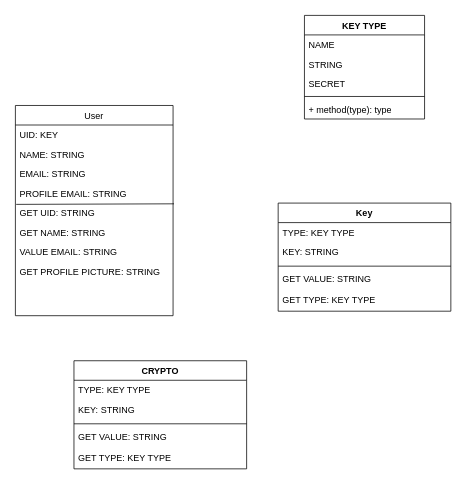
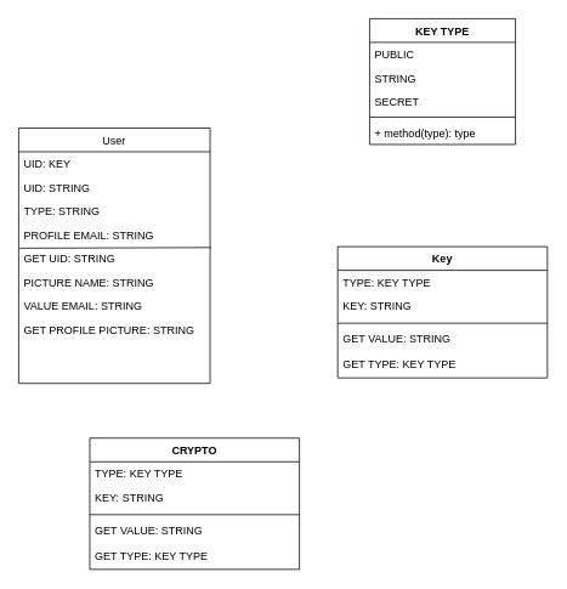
- <mxCell id="19" value="NAME&lt;br&gt;" style="text;strokeColor=none;fillColor=none;align=left;verticalAlign=top;spacingLeft=4;spacingRight=4;overflow=hidden;rotatable=0;points=[[0,0.5],[1,0.5]];portConstraint=eastwest;whiteSpace=wrap;html=1;" vertex="1" parent="18"><mxGeometry y="26" width="160" height="26" as="geometry" /></mxCell>
+ <mxCell id="19" value="PUBLIC&lt;br&gt;" style="text;strokeColor=none;fillColor=none;align=left;verticalAlign=top;spacingLeft=4;spacingRight=4;overflow=hidden;rotatable=0;points=[[0,0.5],[1,0.5]];portConstraint=eastwest;whiteSpace=wrap;html=1;" vertex="1" parent="18"><mxGeometry y="26" width="160" height="26" as="geometry" /></mxCell>
- <mxCell id="4" value="NAME: STRING" style="text;align=left;verticalAlign=top;spacingLeft=4;spacingRight=4;overflow=hidden;rotatable=0;points=[[0,0.5],[1,0.5]];portConstraint=eastwest;rounded=0;shadow=0;html=0;" parent="2" vertex="1"><mxGeometry y="52" width="210" height="26" as="geometry" /></mxCell>
+ <mxCell id="4" value="UID: STRING" style="text;align=left;verticalAlign=top;spacingLeft=4;spacingRight=4;overflow=hidden;rotatable=0;points=[[0,0.5],[1,0.5]];portConstraint=eastwest;rounded=0;shadow=0;html=0;" parent="2" vertex="1"><mxGeometry y="52" width="210" height="26" as="geometry" /></mxCell>
- <mxCell id="5" value="EMAIL: STRING&#10;" style="text;align=left;verticalAlign=top;spacingLeft=4;spacingRight=4;overflow=hidden;rotatable=0;points=[[0,0.5],[1,0.5]];portConstraint=eastwest;rounded=0;shadow=0;html=0;" parent="2" vertex="1"><mxGeometry y="78" width="210" height="26" as="geometry" /></mxCell>
+ <mxCell id="5" value="TYPE: STRING&#10;" style="text;align=left;verticalAlign=top;spacingLeft=4;spacingRight=4;overflow=hidden;rotatable=0;points=[[0,0.5],[1,0.5]];portConstraint=eastwest;rounded=0;shadow=0;html=0;" parent="2" vertex="1"><mxGeometry y="78" width="210" height="26" as="geometry" /></mxCell>
- <mxCell id="9" value="GET NAME: STRING" style="text;align=left;verticalAlign=top;spacingLeft=4;spacingRight=4;overflow=hidden;rotatable=0;points=[[0,0.5],[1,0.5]];portConstraint=eastwest;rounded=0;shadow=0;html=0;" vertex="1" parent="2"><mxGeometry y="156" width="210" height="26" as="geometry" /></mxCell>
+ <mxCell id="9" value="PICTURE NAME: STRING" style="text;align=left;verticalAlign=top;spacingLeft=4;spacingRight=4;overflow=hidden;rotatable=0;points=[[0,0.5],[1,0.5]];portConstraint=eastwest;rounded=0;shadow=0;html=0;" vertex="1" parent="2"><mxGeometry y="156" width="210" height="26" as="geometry" /></mxCell>
